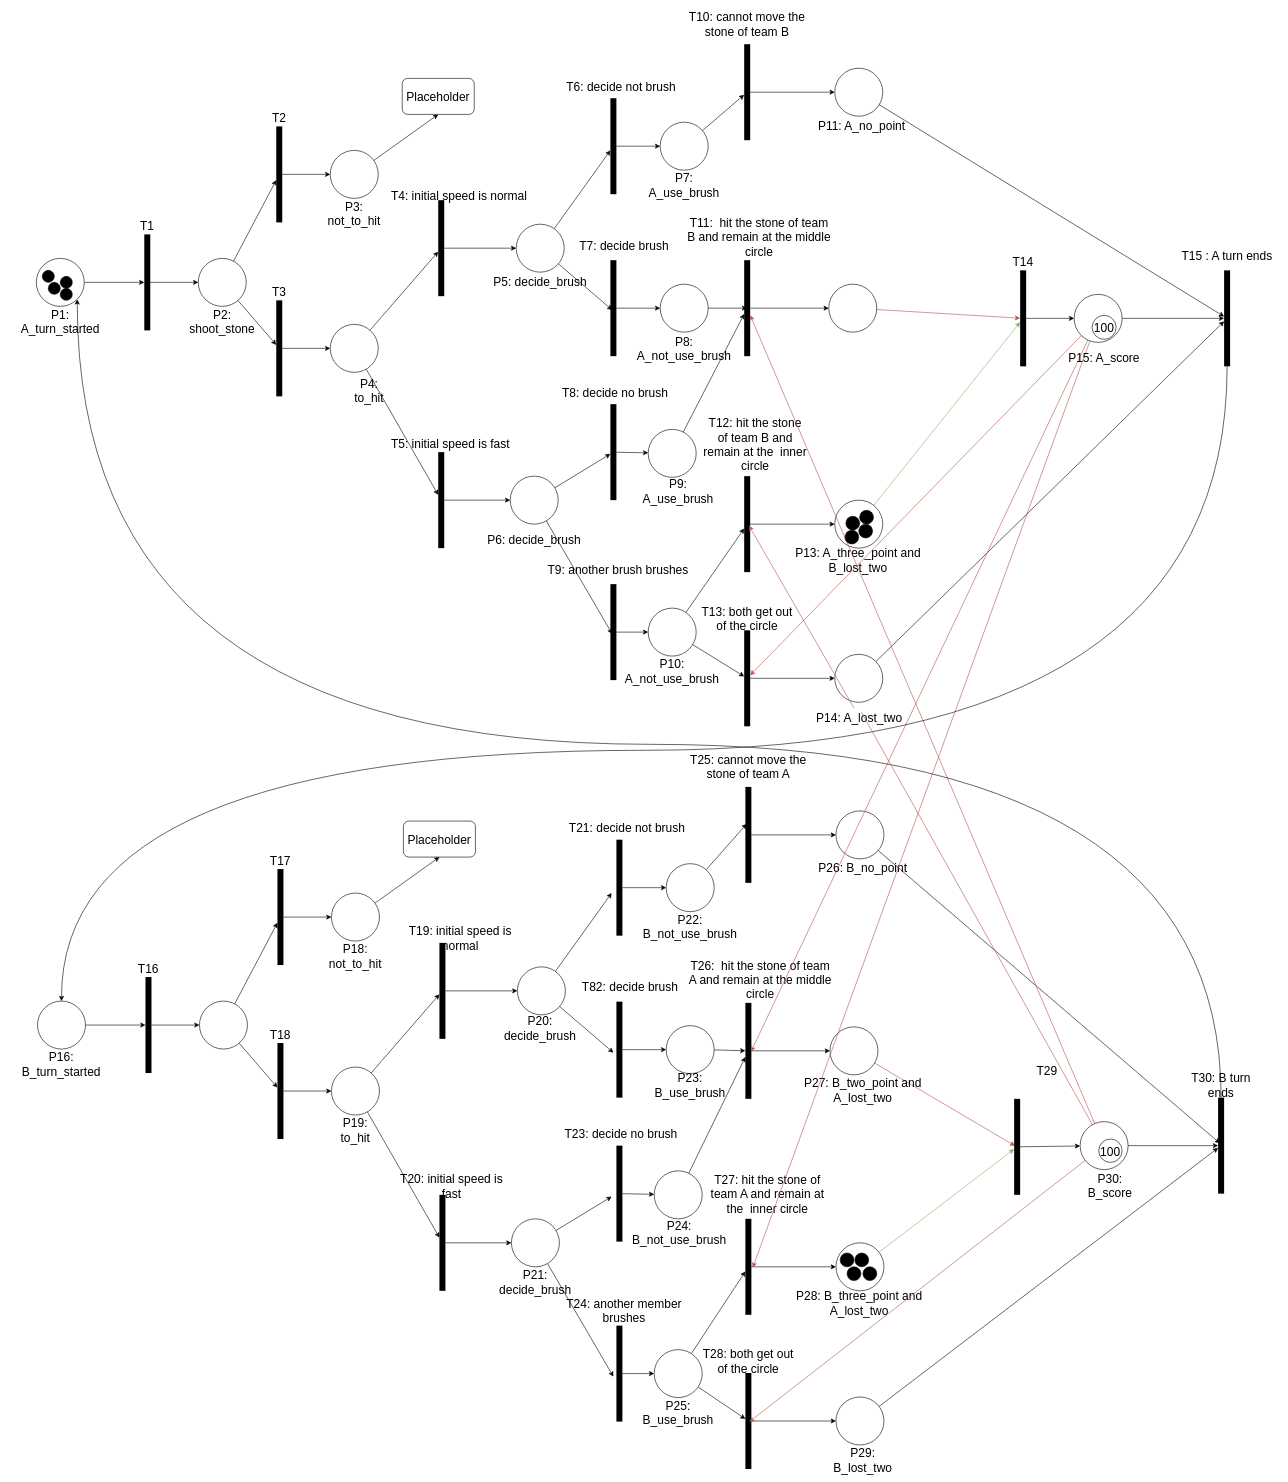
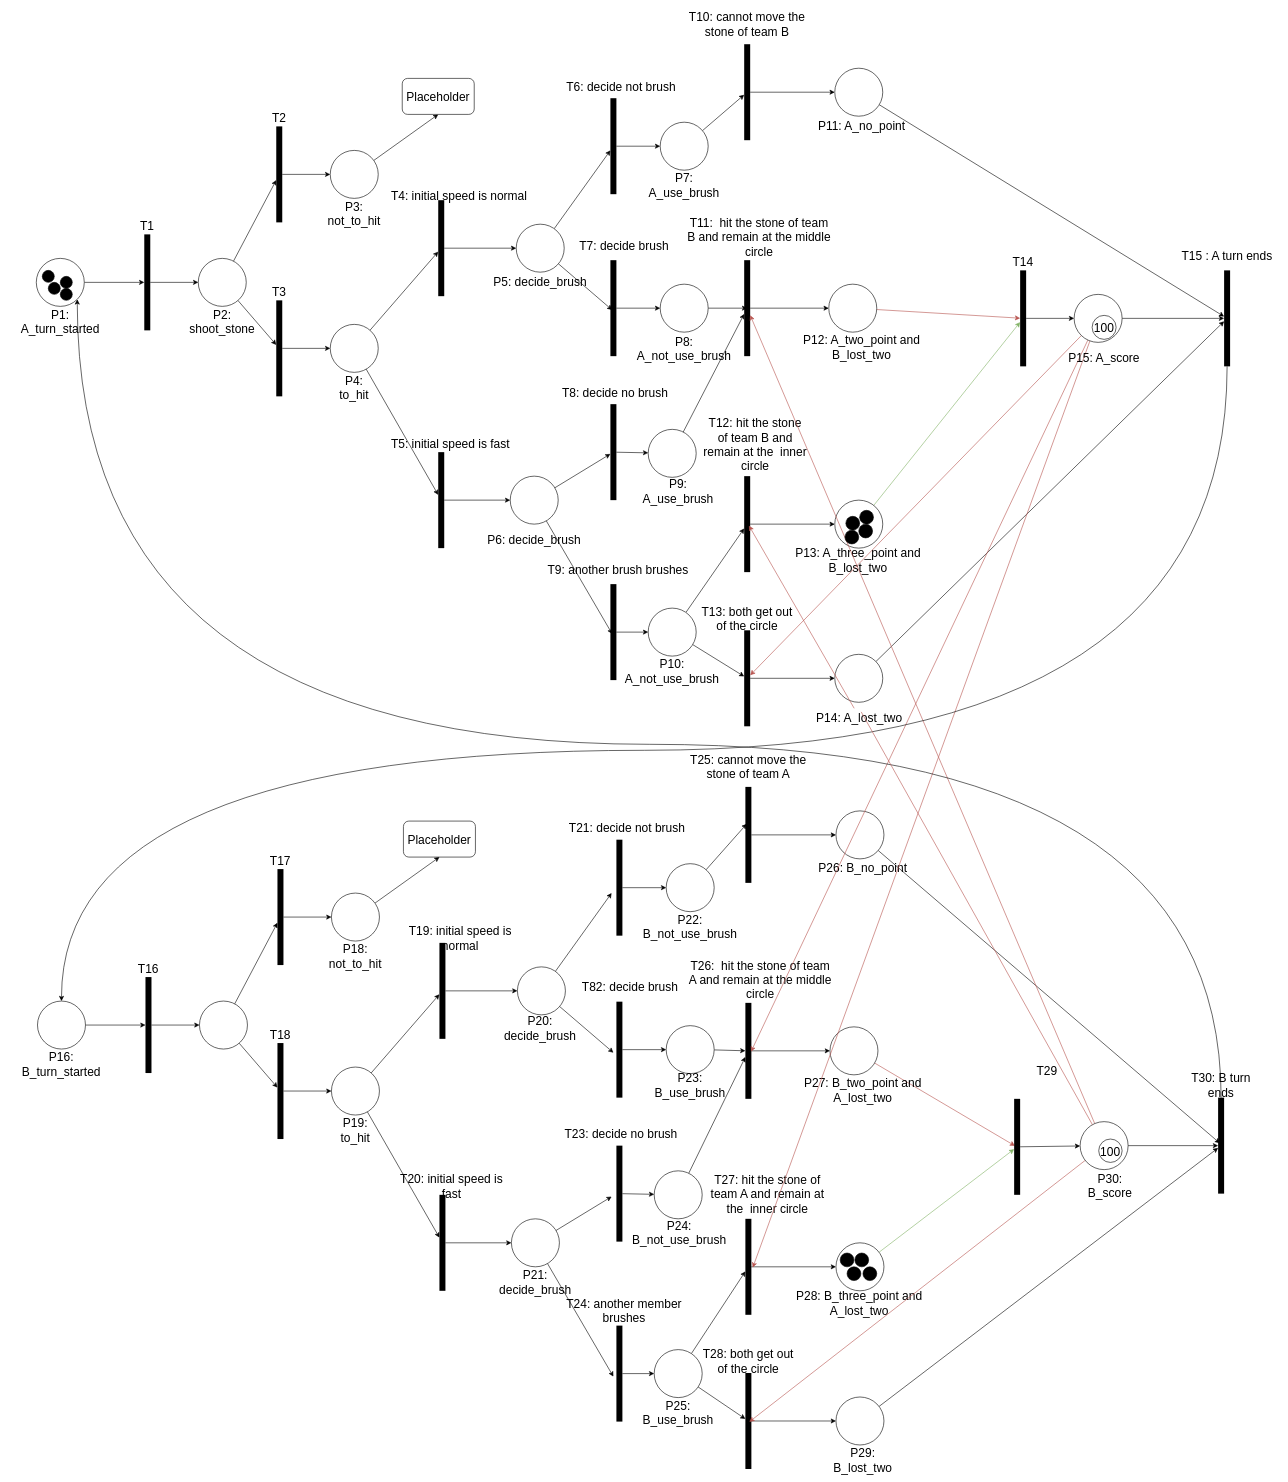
+ <mxCell id="66" value="P12: A_two_point and B_lost_two" style="text;html=1;strokeColor=none;fillColor=none;align=center;verticalAlign=middle;whiteSpace=wrap;rounded=0;fontSize=20;" parent="1" vertex="1"><mxGeometry x="1326" y="563" width="220" height="30" as="geometry" /></mxCell>
- <mxCell id="29" value="P4:&lt;br&gt;to_hit" style="text;html=1;strokeColor=none;fillColor=none;align=center;verticalAlign=middle;whiteSpace=wrap;rounded=0;fontSize=20;" parent="1" vertex="1"><mxGeometry x="585" y="635" width="60" height="30" as="geometry" /></mxCell>
+ <mxCell id="29" value="P4:&lt;br&gt;to_hit" style="text;html=1;strokeColor=none;fillColor=none;align=center;verticalAlign=middle;whiteSpace=wrap;rounded=0;fontSize=20;" parent="1" vertex="1"><mxGeometry x="560" y="630" width="60" height="30" as="geometry" /></mxCell>
